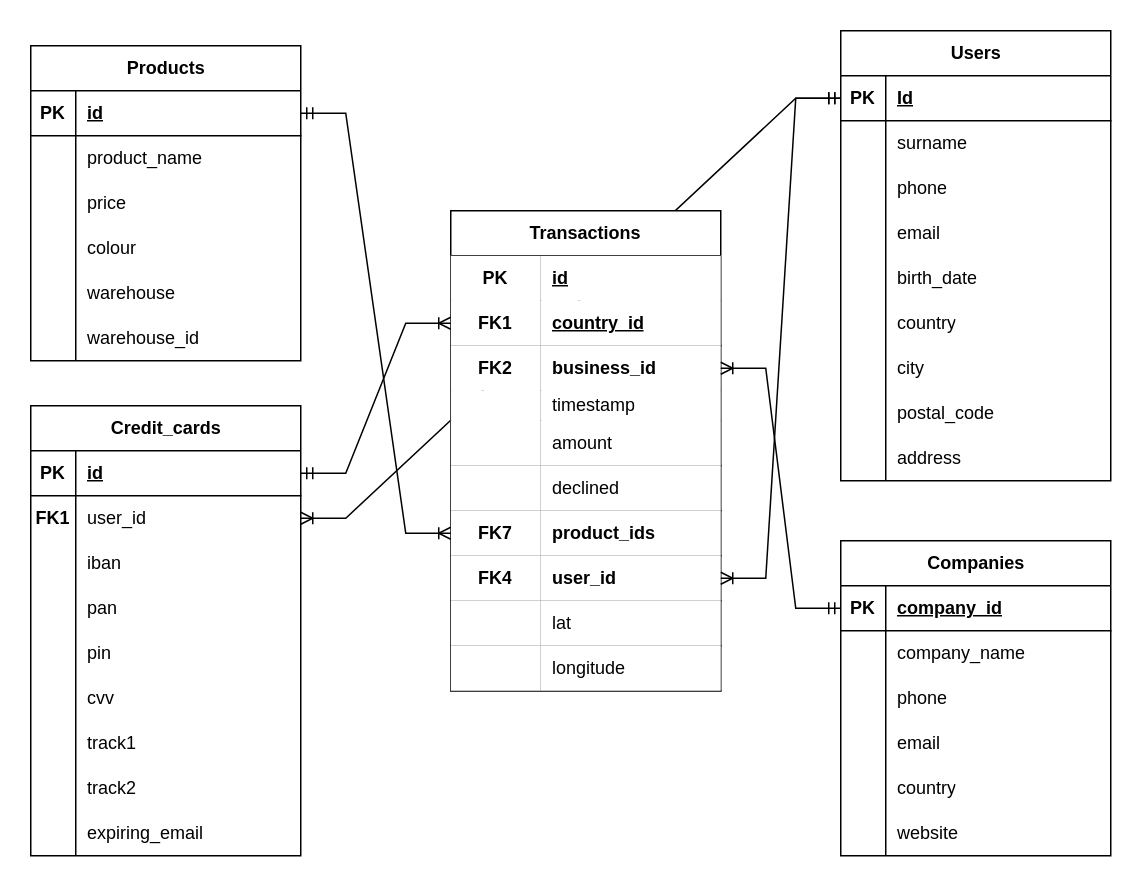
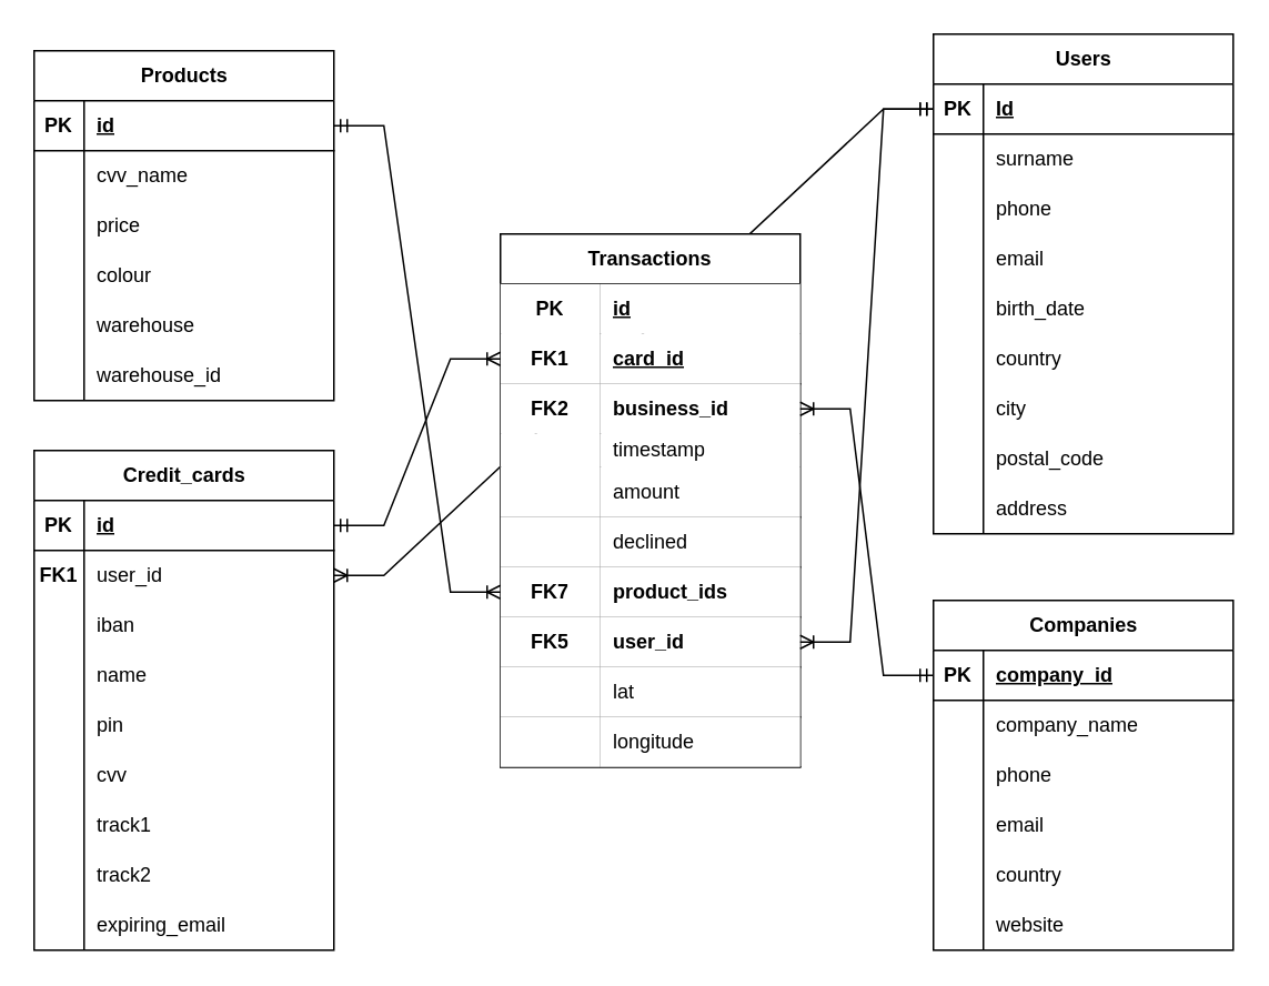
- <mxCell id="37" value="product_name" style="shape=partialRectangle;connectable=0;fillColor=none;top=0;left=0;bottom=0;right=0;align=left;spacingLeft=6;overflow=hidden;whiteSpace=wrap;html=1;" vertex="1" parent="35"><mxGeometry x="30" width="150" height="30" as="geometry"><mxRectangle width="150" height="30" as="alternateBounds" /></mxGeometry></mxCell>
+ <mxCell id="37" value="cvv_name" style="shape=partialRectangle;connectable=0;fillColor=none;top=0;left=0;bottom=0;right=0;align=left;spacingLeft=6;overflow=hidden;whiteSpace=wrap;html=1;" vertex="1" parent="35"><mxGeometry x="30" width="150" height="30" as="geometry"><mxRectangle width="150" height="30" as="alternateBounds" /></mxGeometry></mxCell>
- <mxCell id="103" value="country_id" style="shape=partialRectangle;connectable=0;top=0;left=0;bottom=0;right=0;align=left;spacingLeft=6;fontStyle=5;overflow=hidden;html=1;whiteSpace=wrap;" vertex="1" parent="101"><mxGeometry x="60" width="120" height="30" as="geometry"><mxRectangle width="120" height="30" as="alternateBounds" /></mxGeometry></mxCell>
+ <mxCell id="103" value="card_id" style="shape=partialRectangle;connectable=0;top=0;left=0;bottom=0;right=0;align=left;spacingLeft=6;fontStyle=5;overflow=hidden;html=1;whiteSpace=wrap;" vertex="1" parent="101"><mxGeometry x="60" width="120" height="30" as="geometry"><mxRectangle width="120" height="30" as="alternateBounds" /></mxGeometry></mxCell>
- <mxCell id="120" value="FK4" style="shape=partialRectangle;connectable=0;top=0;left=0;bottom=0;right=0;fontStyle=1;overflow=hidden;html=1;whiteSpace=wrap;" vertex="1" parent="119"><mxGeometry width="60" height="30" as="geometry"><mxRectangle width="60" height="30" as="alternateBounds" /></mxGeometry></mxCell>
+ <mxCell id="120" value="FK5" style="shape=partialRectangle;connectable=0;top=0;left=0;bottom=0;right=0;fontStyle=1;overflow=hidden;html=1;whiteSpace=wrap;" vertex="1" parent="119"><mxGeometry width="60" height="30" as="geometry"><mxRectangle width="60" height="30" as="alternateBounds" /></mxGeometry></mxCell>
- <mxCell id="62" value="pan" style="shape=partialRectangle;connectable=0;fillColor=none;top=0;left=0;bottom=0;right=0;align=left;spacingLeft=6;overflow=hidden;whiteSpace=wrap;html=1;" vertex="1" parent="60"><mxGeometry x="30" width="150" height="30" as="geometry"><mxRectangle width="150" height="30" as="alternateBounds" /></mxGeometry></mxCell>
+ <mxCell id="62" value="name" style="shape=partialRectangle;connectable=0;fillColor=none;top=0;left=0;bottom=0;right=0;align=left;spacingLeft=6;overflow=hidden;whiteSpace=wrap;html=1;" vertex="1" parent="60"><mxGeometry x="30" width="150" height="30" as="geometry"><mxRectangle width="150" height="30" as="alternateBounds" /></mxGeometry></mxCell>
